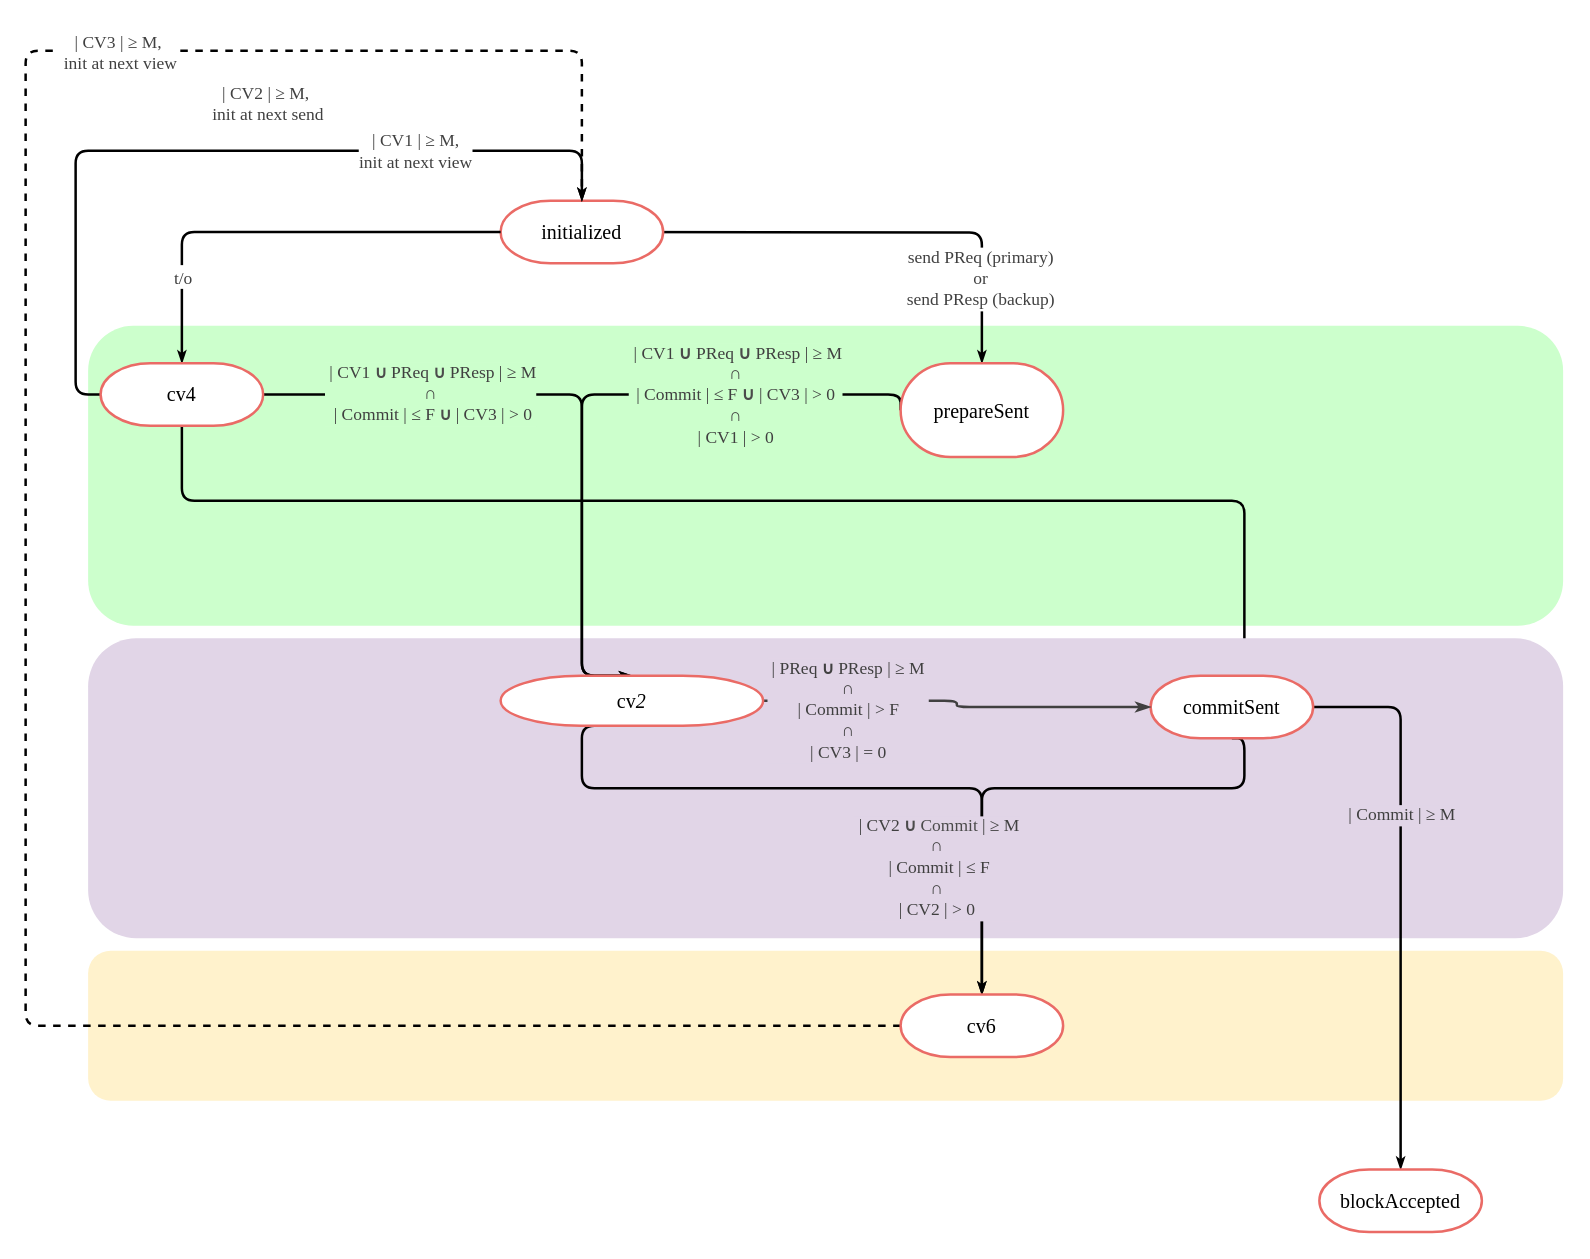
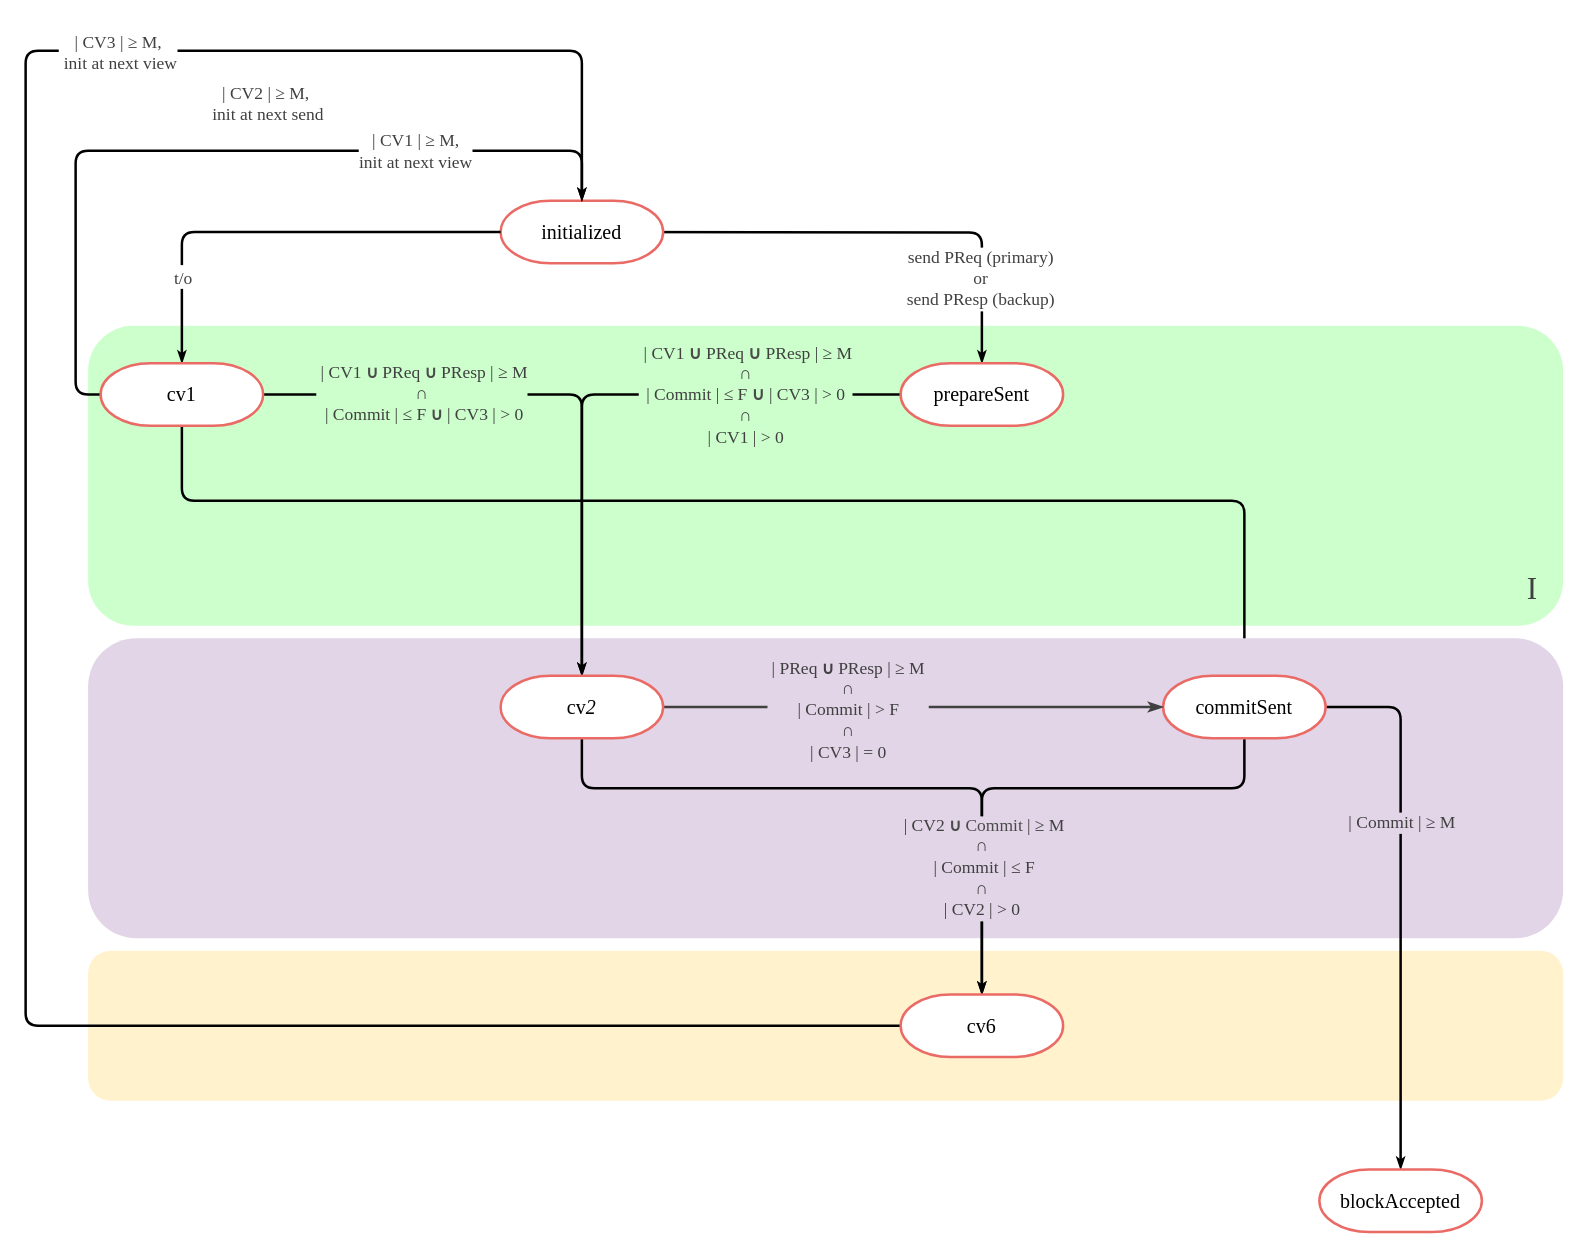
- <mxCell id="23" value="&lt;div&gt;cv4&lt;/div&gt;" style="strokeWidth=2;html=1;shape=mxgraph.flowchart.terminator;whiteSpace=wrap;fontFamily=Georgia;fontSize=16;strokeColor=#EA6B66;" vertex="1" parent="1"><mxGeometry x="80" y="290" width="130" height="50" as="geometry" /></mxCell>
+ <mxCell id="23" value="&lt;div&gt;cv1&lt;/div&gt;" style="strokeWidth=2;html=1;shape=mxgraph.flowchart.terminator;whiteSpace=wrap;fontFamily=Georgia;fontSize=16;strokeColor=#EA6B66;" vertex="1" parent="1"><mxGeometry x="80" y="290" width="130" height="50" as="geometry" /></mxCell>
- <mxCell id="11" value="prepareSent" style="strokeWidth=2;html=1;shape=mxgraph.flowchart.terminator;whiteSpace=wrap;fontFamily=Georgia;fontSize=16;strokeColor=#EA6B66;" vertex="1" parent="1"><mxGeometry x="720" y="290" width="130" height="75" as="geometry" /></mxCell>
+ <mxCell id="11" value="prepareSent" style="strokeWidth=2;html=1;shape=mxgraph.flowchart.terminator;whiteSpace=wrap;fontFamily=Georgia;fontSize=16;strokeColor=#EA6B66;" vertex="1" parent="1"><mxGeometry x="720" y="290" width="130" height="50" as="geometry" /></mxCell>
+ <mxCell id="29" value="I" style="text;html=1;align=center;verticalAlign=middle;resizable=0;points=[];autosize=1;strokeColor=none;fillColor=none;fontSize=25;fontFamily=Comic Sans MS;fontColor=#404040;" vertex="1" parent="1"><mxGeometry x="1210" y="450" width="30" height="40" as="geometry" /></mxCell>
- <mxCell id="28" value="&lt;div&gt;cv&lt;i&gt;2&lt;/i&gt;&lt;/div&gt;" style="strokeWidth=2;html=1;shape=mxgraph.flowchart.terminator;whiteSpace=wrap;fontFamily=Georgia;fontSize=16;strokeColor=#EA6B66;" vertex="1" parent="1"><mxGeometry x="400" y="540" width="210" height="40" as="geometry" /></mxCell>
+ <mxCell id="28" value="&lt;div&gt;cv&lt;i&gt;2&lt;/i&gt;&lt;/div&gt;" style="strokeWidth=2;html=1;shape=mxgraph.flowchart.terminator;whiteSpace=wrap;fontFamily=Georgia;fontSize=16;strokeColor=#EA6B66;" vertex="1" parent="1"><mxGeometry x="400" y="540" width="130" height="50" as="geometry" /></mxCell>
- <mxCell id="15" value="commitSent" style="strokeWidth=2;html=1;shape=mxgraph.flowchart.terminator;whiteSpace=wrap;fontFamily=Georgia;fontSize=16;strokeColor=#EA6B66;" vertex="1" parent="1"><mxGeometry x="920" y="540" width="130" height="50" as="geometry" /></mxCell>
+ <mxCell id="15" value="commitSent" style="strokeWidth=2;html=1;shape=mxgraph.flowchart.terminator;whiteSpace=wrap;fontFamily=Georgia;fontSize=16;strokeColor=#EA6B66;" vertex="1" parent="1"><mxGeometry x="930" y="540" width="130" height="50" as="geometry" /></mxCell>
- <mxCell id="30" style="edgeStyle=orthogonalEdgeStyle;rounded=1;jumpSize=8;orthogonalLoop=1;jettySize=auto;html=1;exitX=0;exitY=0.5;exitDx=0;exitDy=0;exitPerimeter=0;entryX=0.5;entryY=0;entryDx=0;entryDy=0;entryPerimeter=0;labelBackgroundColor=#E1D5E7;strokeWidth=2;fontFamily=Comic Sans MS;fontSize=14;fontColor=#404040;endArrow=classicThin;endFill=1;startSize=4;endSize=4;dashed=1;" edge="1" parent="1" source="32" target="8"><mxGeometry relative="1" as="geometry"><Array as="points"><mxPoint x="20" y="820" /><mxPoint x="20" y="40" /><mxPoint x="465" y="40" /></Array></mxGeometry></mxCell>
+ <mxCell id="30" style="edgeStyle=orthogonalEdgeStyle;rounded=1;jumpSize=8;orthogonalLoop=1;jettySize=auto;html=1;exitX=0;exitY=0.5;exitDx=0;exitDy=0;exitPerimeter=0;entryX=0.5;entryY=0;entryDx=0;entryDy=0;entryPerimeter=0;labelBackgroundColor=#E1D5E7;strokeWidth=2;fontFamily=Comic Sans MS;fontSize=14;fontColor=#404040;endArrow=classicThin;endFill=1;startSize=4;endSize=4;" edge="1" parent="1" source="32" target="8"><mxGeometry relative="1" as="geometry"><Array as="points"><mxPoint x="20" y="820" /><mxPoint x="20" y="40" /><mxPoint x="465" y="40" /></Array></mxGeometry></mxCell>
